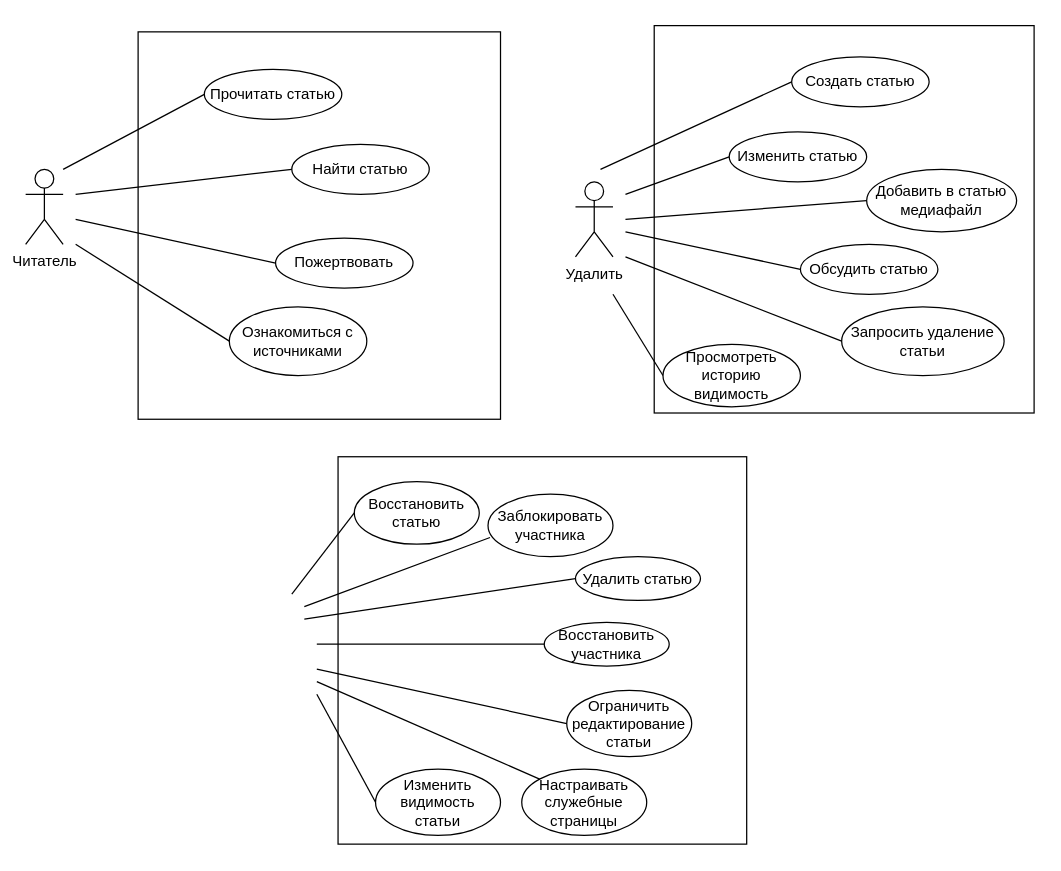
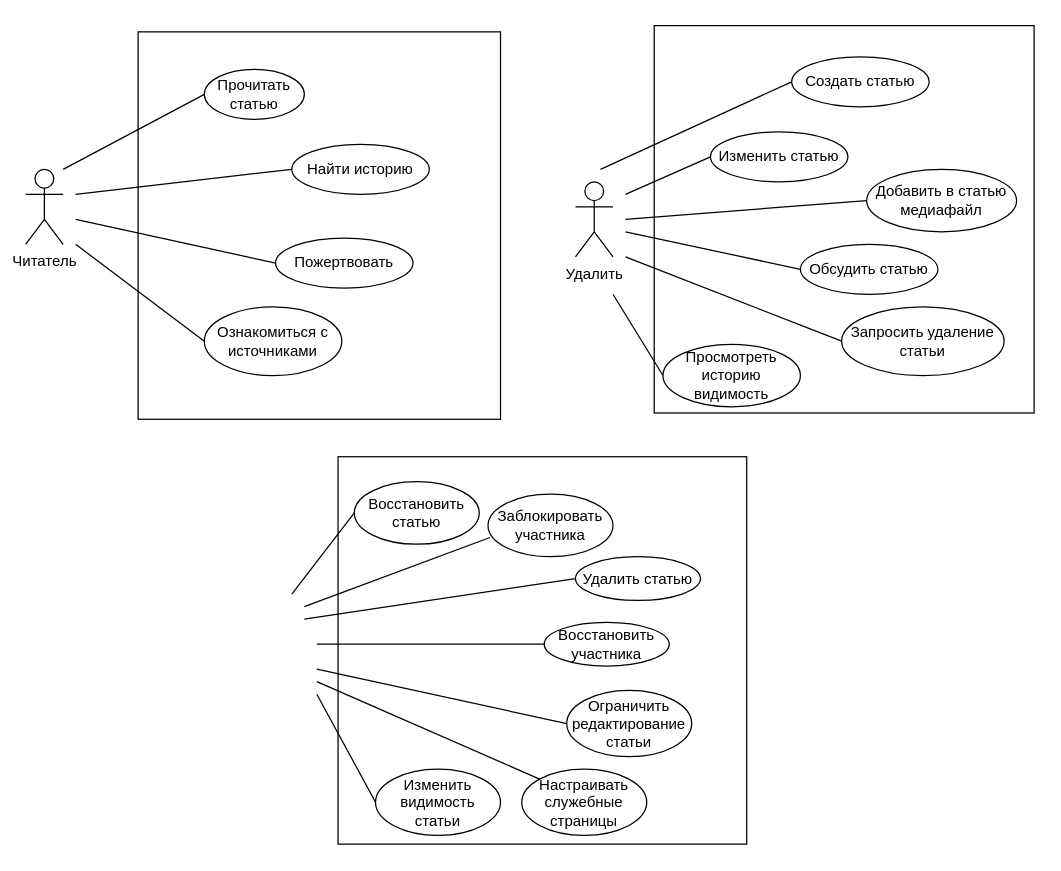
- <mxCell id="7" value="Прочитать статью" style="ellipse;whiteSpace=wrap;html=1;" vertex="1" parent="1"><mxGeometry x="163" y="55" width="110" height="40" as="geometry" /></mxCell>
+ <mxCell id="7" value="Прочитать статью" style="ellipse;whiteSpace=wrap;html=1;" vertex="1" parent="1"><mxGeometry x="163" y="55" width="80" height="40" as="geometry" /></mxCell>
- <mxCell id="12" value="Изменить статью" style="ellipse;whiteSpace=wrap;html=1;" vertex="1" parent="1"><mxGeometry x="583" y="105" width="110" height="40" as="geometry" /></mxCell>
+ <mxCell id="12" value="Изменить статью" style="ellipse;whiteSpace=wrap;html=1;" vertex="1" parent="1"><mxGeometry x="568" y="105" width="110" height="40" as="geometry" /></mxCell>
- <mxCell id="8" value="Найти статью" style="ellipse;whiteSpace=wrap;html=1;" vertex="1" parent="1"><mxGeometry x="233" y="115" width="110" height="40" as="geometry" /></mxCell>
+ <mxCell id="8" value="Найти историю" style="ellipse;whiteSpace=wrap;html=1;" vertex="1" parent="1"><mxGeometry x="233" y="115" width="110" height="40" as="geometry" /></mxCell>
- <mxCell id="10" value="Ознакомиться с источниками" style="ellipse;whiteSpace=wrap;html=1;" vertex="1" parent="1"><mxGeometry x="183" y="245" width="110" height="55" as="geometry" /></mxCell>
+ <mxCell id="10" value="Ознакомиться с источниками" style="ellipse;whiteSpace=wrap;html=1;" vertex="1" parent="1"><mxGeometry x="163" y="245" width="110" height="55" as="geometry" /></mxCell>
